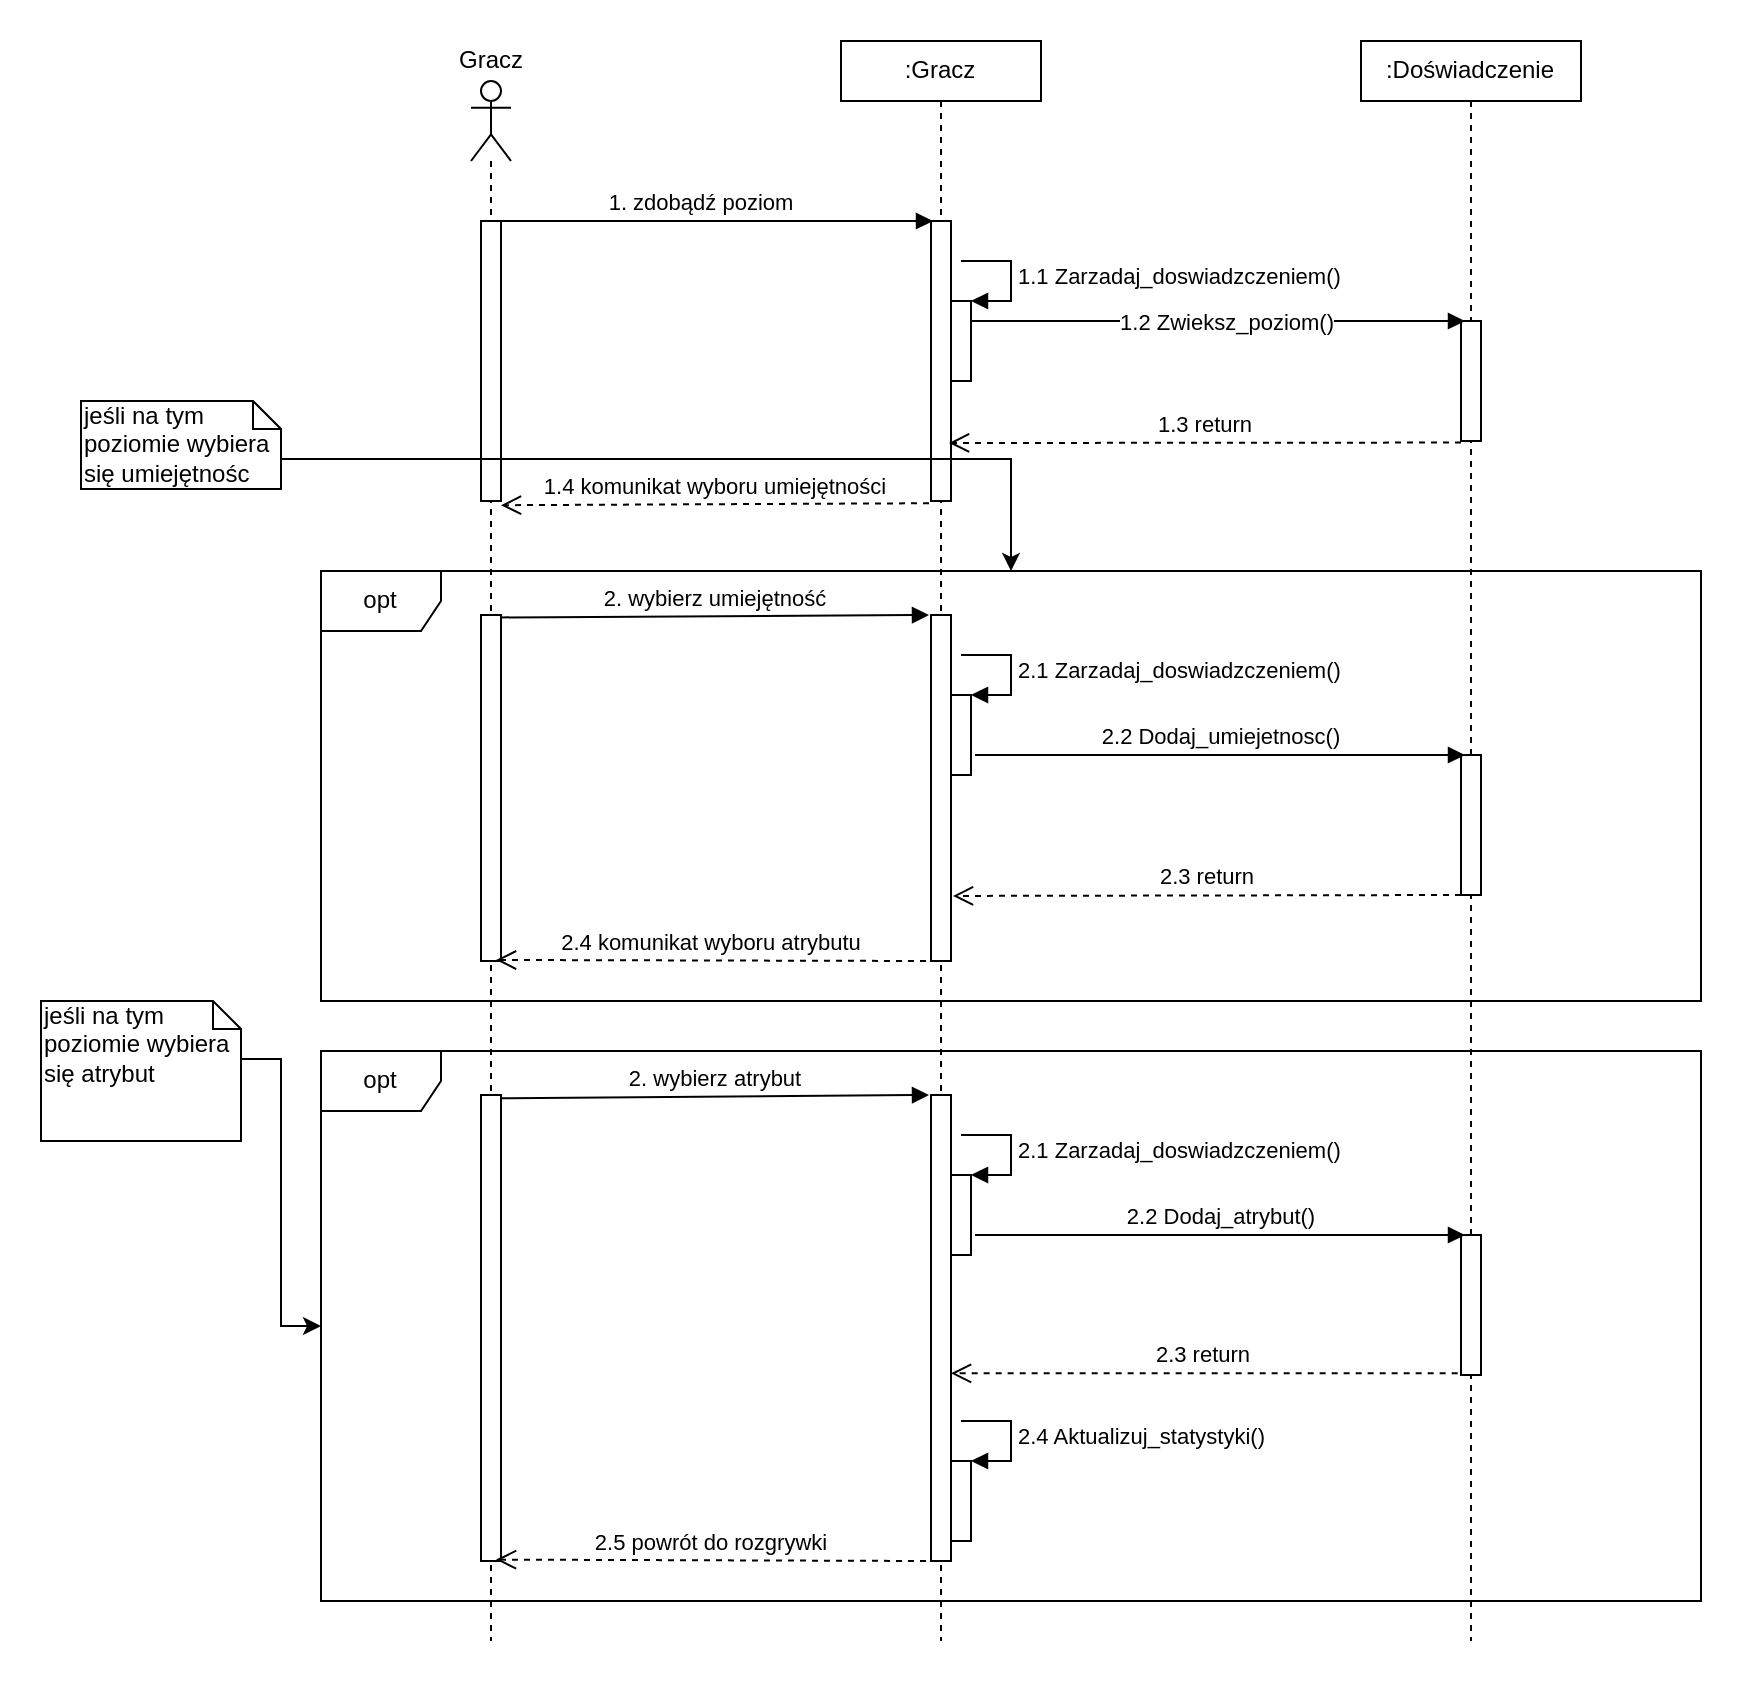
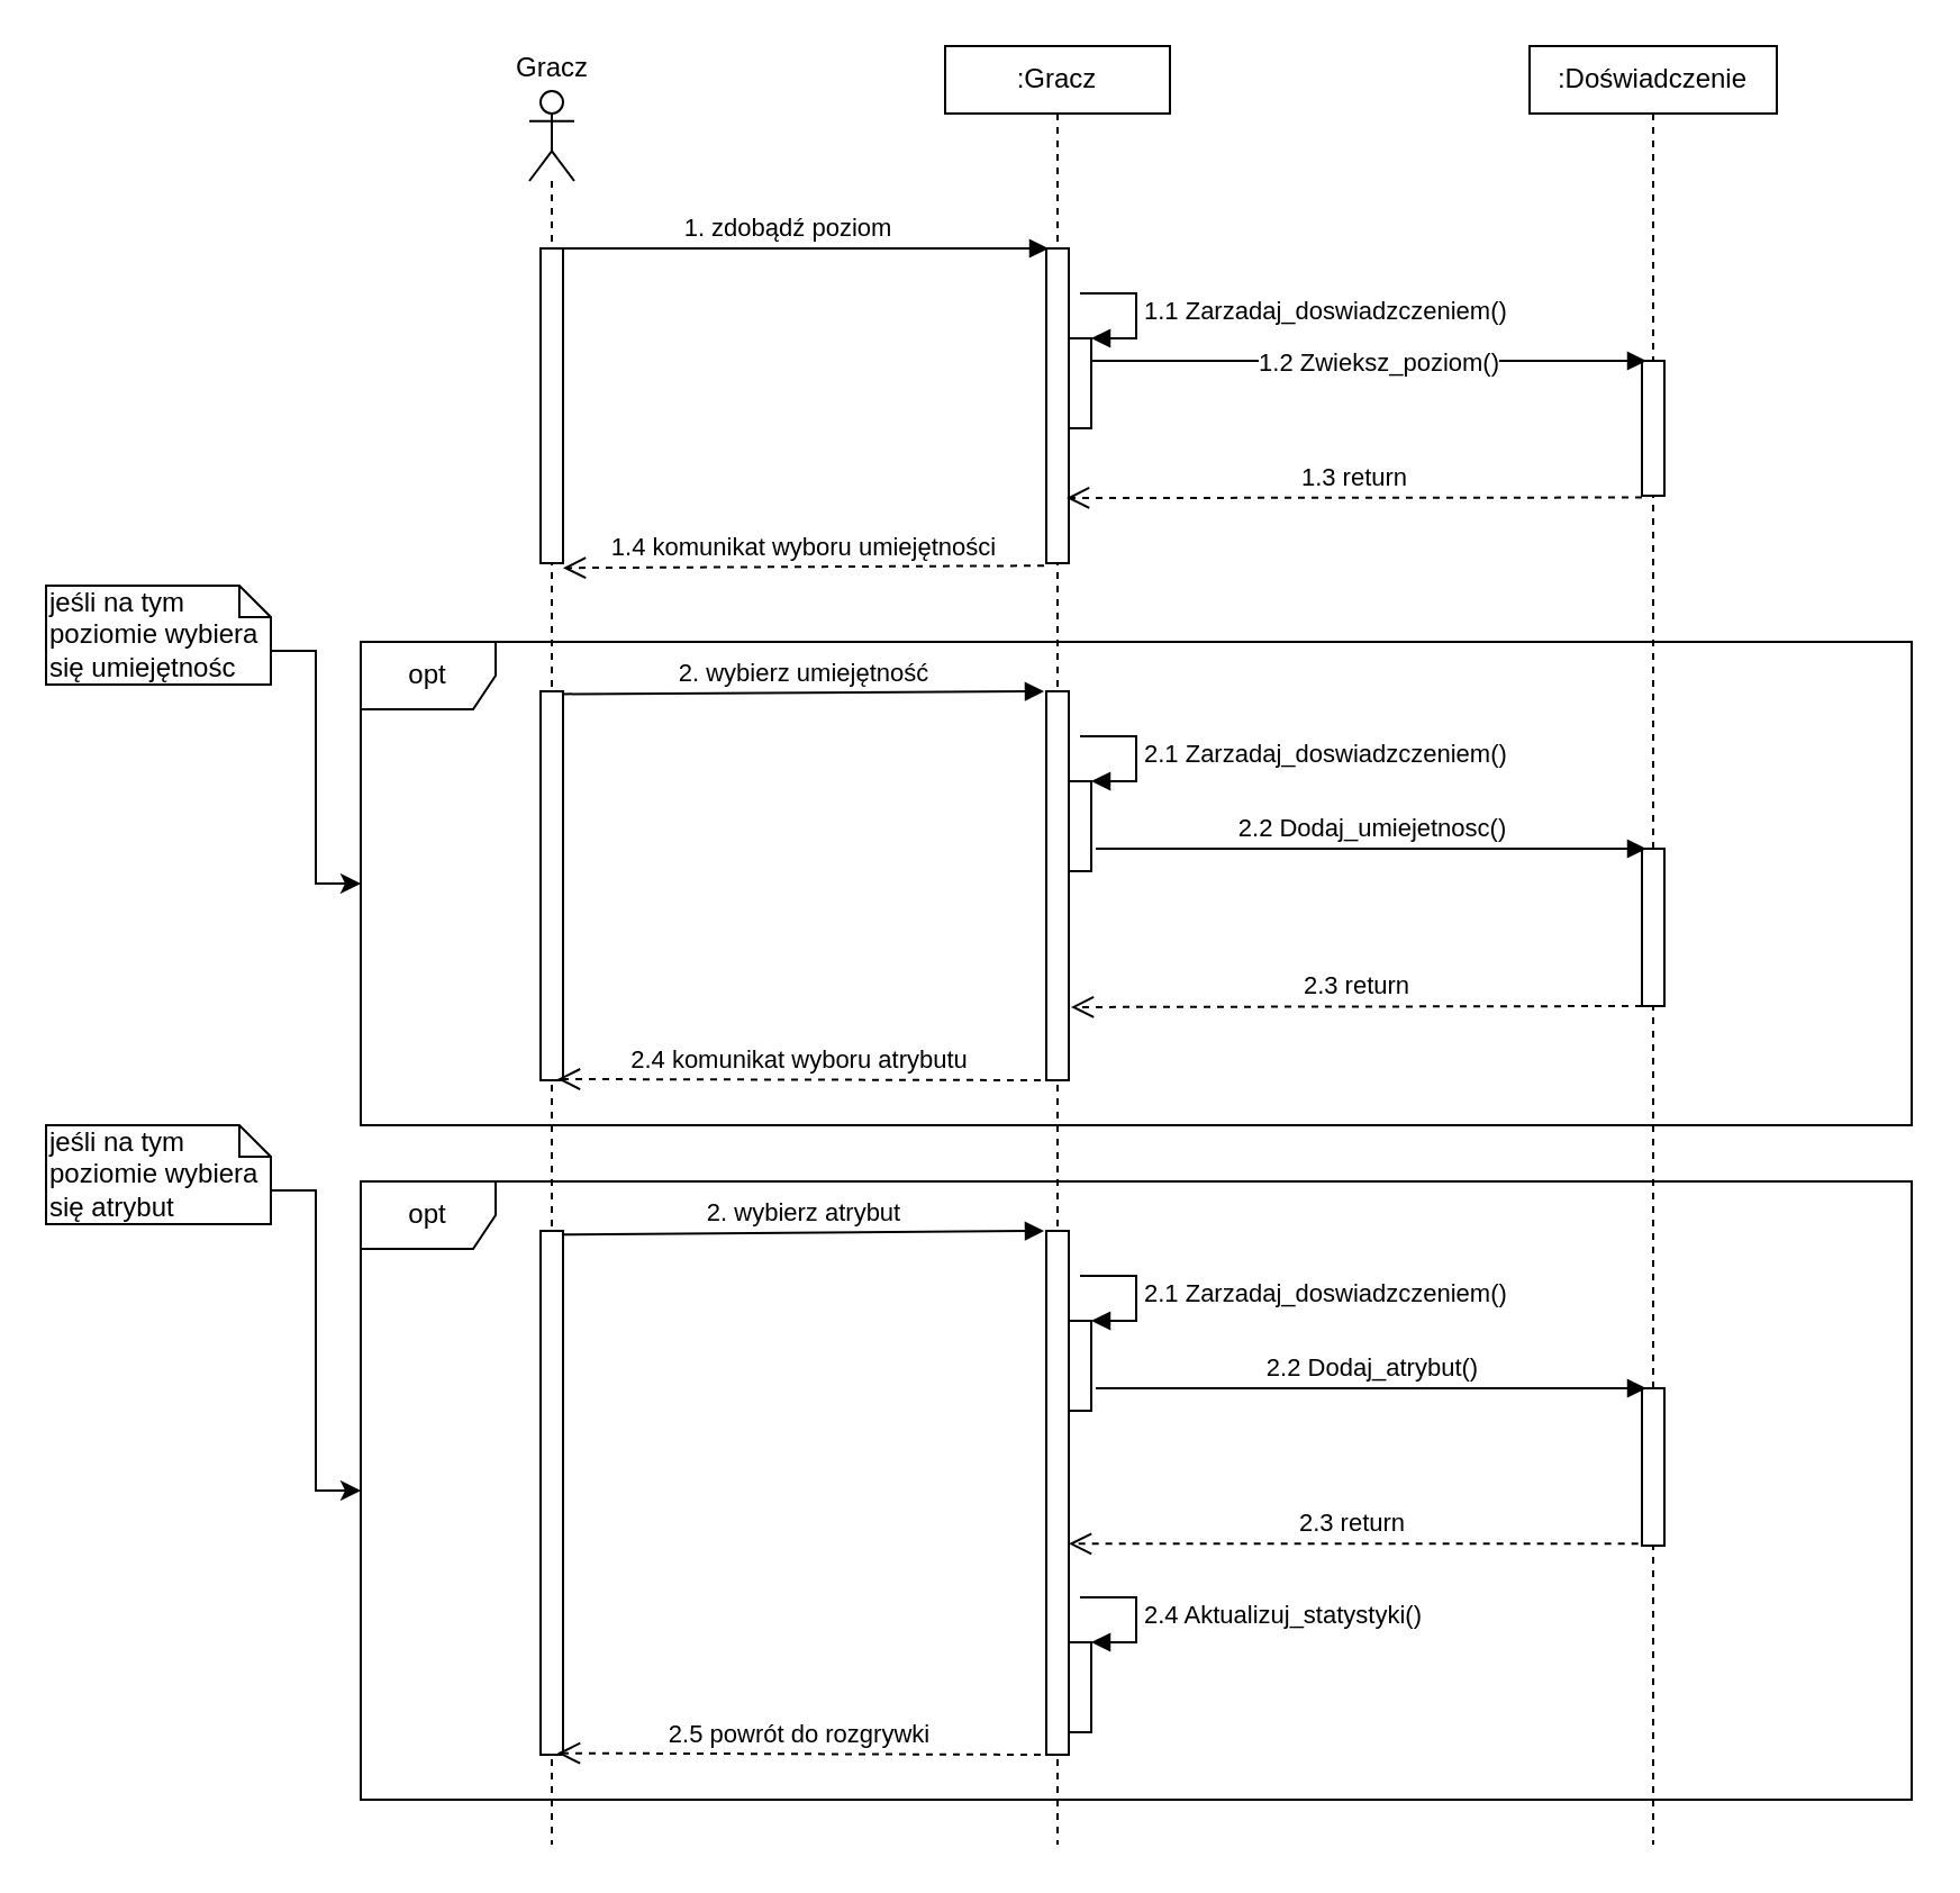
- <mxCell id="23" value="&lt;span style=&quot;text-align: center&quot;&gt;jeśli na tym poziomie wybiera się umiejętnośc&lt;/span&gt;" style="shape=note;whiteSpace=wrap;html=1;size=14;verticalAlign=top;align=left;spacingTop=-6;" vertex="1" parent="1"><mxGeometry x="40" y="200" width="100" height="44" as="geometry" /></mxCell>
+ <mxCell id="23" value="&lt;span style=&quot;text-align: center&quot;&gt;jeśli na tym poziomie wybiera się umiejętnośc&lt;/span&gt;" style="shape=note;whiteSpace=wrap;html=1;size=14;verticalAlign=top;align=left;spacingTop=-6;" vertex="1" parent="1"><mxGeometry x="20" y="260" width="100" height="44" as="geometry" /></mxCell>
- <mxCell id="34" value="&lt;span style=&quot;text-align: center&quot;&gt;jeśli na tym poziomie wybiera się atrybut&lt;/span&gt;" style="shape=note;whiteSpace=wrap;html=1;size=14;verticalAlign=top;align=left;spacingTop=-6;" vertex="1" parent="1"><mxGeometry x="20" y="500" width="100" height="70" as="geometry" /></mxCell>
+ <mxCell id="34" value="&lt;span style=&quot;text-align: center&quot;&gt;jeśli na tym poziomie wybiera się atrybut&lt;/span&gt;" style="shape=note;whiteSpace=wrap;html=1;size=14;verticalAlign=top;align=left;spacingTop=-6;" vertex="1" parent="1"><mxGeometry x="20" y="500" width="100" height="44" as="geometry" /></mxCell>
